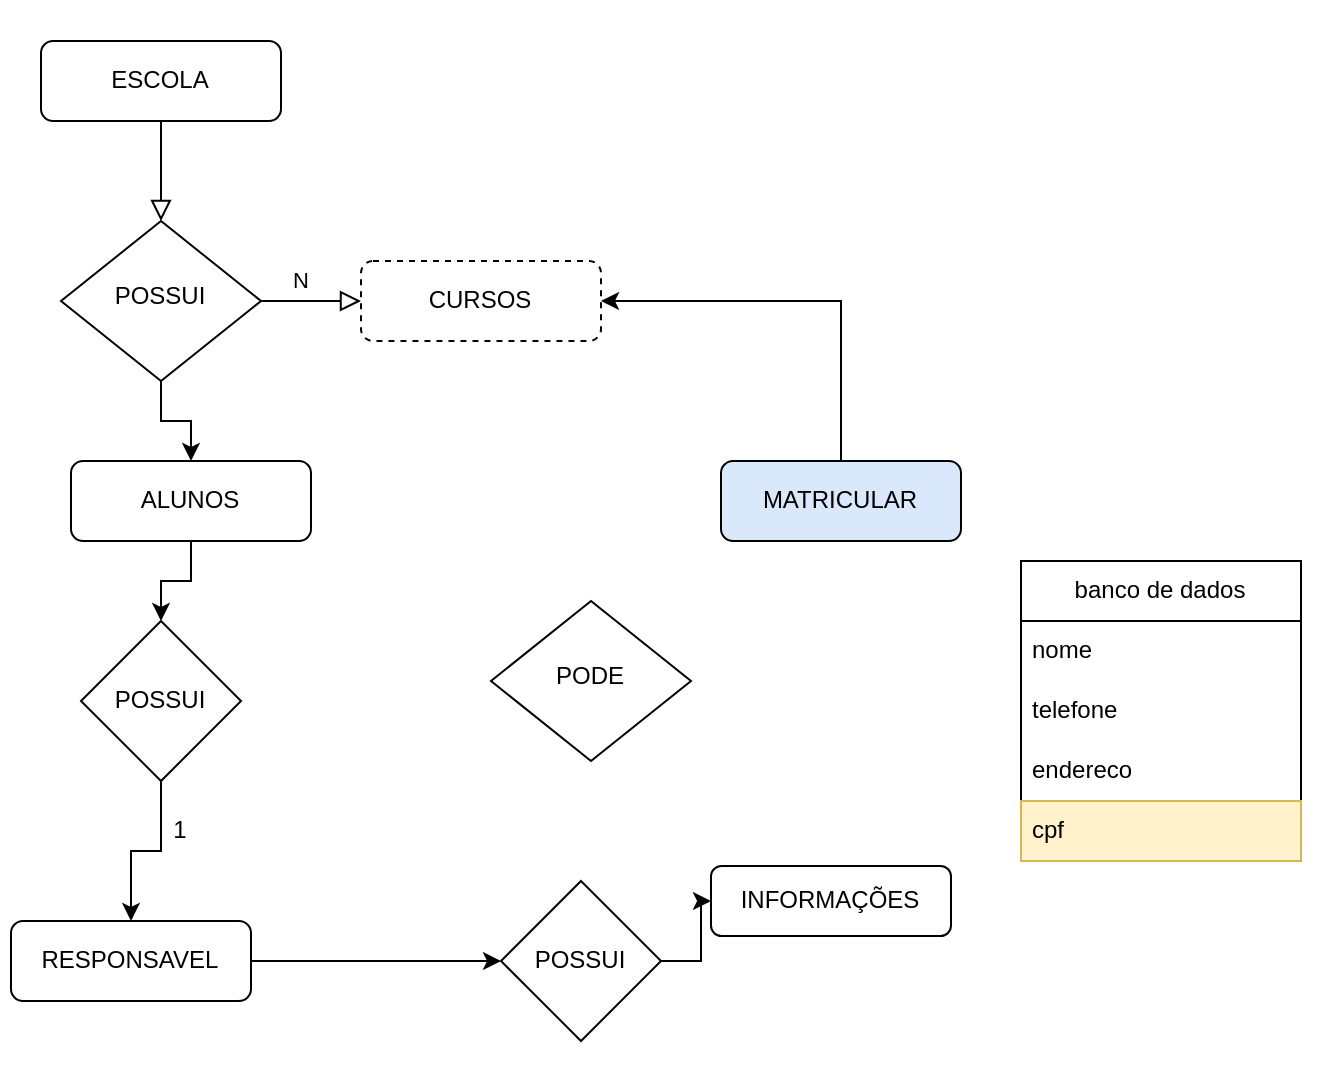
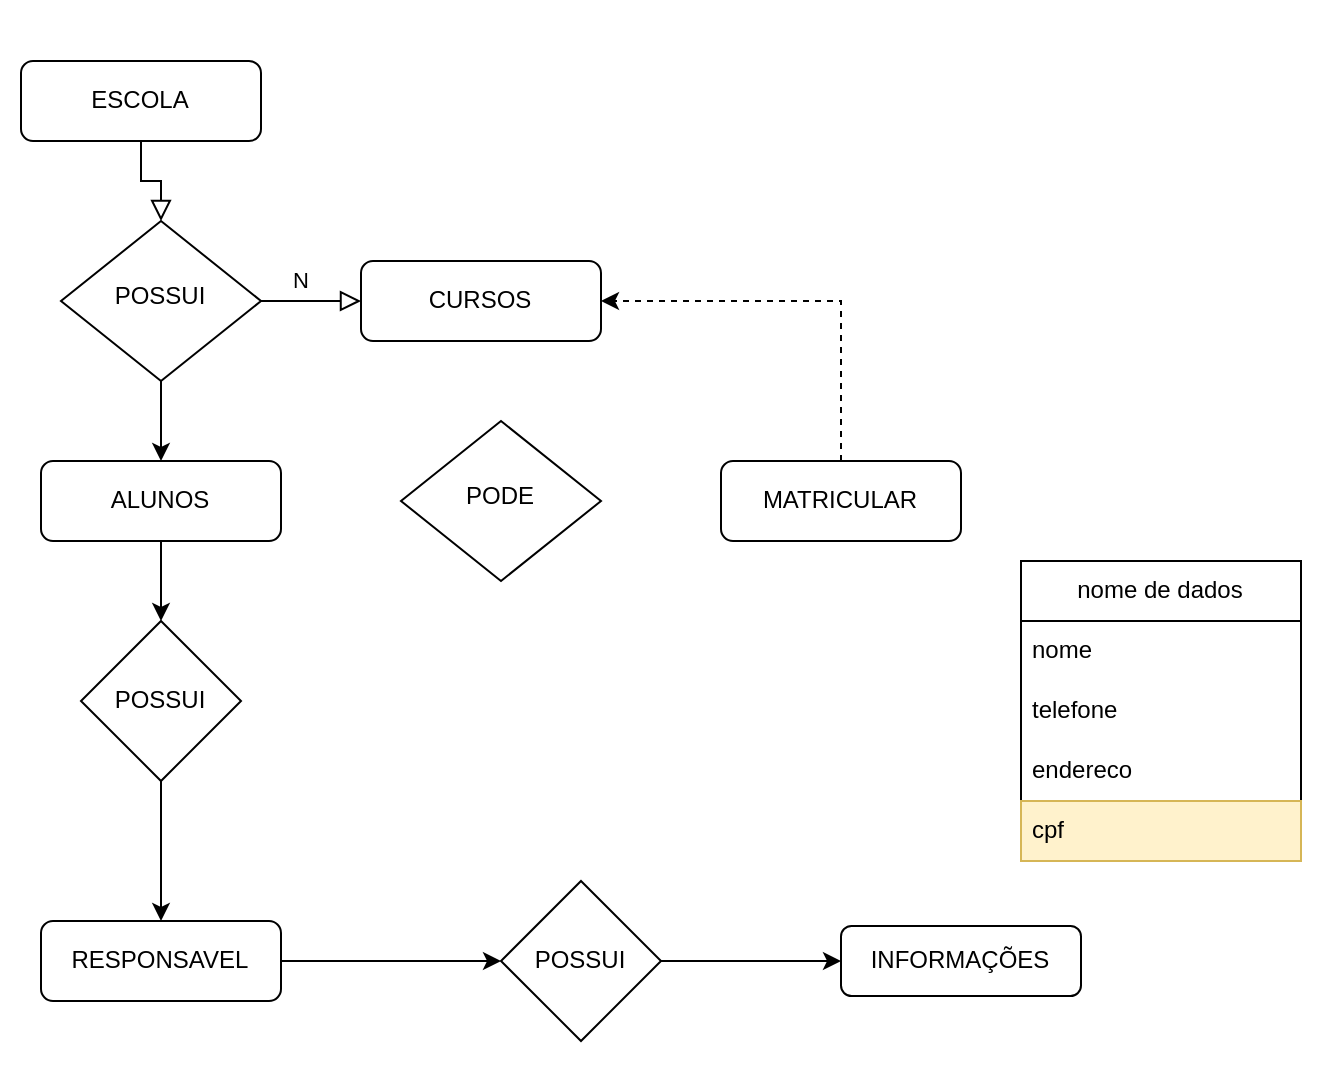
- <mxCell id="3" value="&lt;font style=&quot;vertical-align: inherit;&quot;&gt;&lt;font style=&quot;vertical-align: inherit;&quot;&gt;ESCOLA&lt;/font&gt;&lt;/font&gt;" style="rounded=1;whiteSpace=wrap;html=1;fontSize=12;glass=0;strokeWidth=1;shadow=0;" vertex="1" parent="1"><mxGeometry x="20" y="20" width="120" height="40" as="geometry" /></mxCell>
+ <mxCell id="3" value="&lt;font style=&quot;vertical-align: inherit;&quot;&gt;&lt;font style=&quot;vertical-align: inherit;&quot;&gt;ESCOLA&lt;/font&gt;&lt;/font&gt;" style="rounded=1;whiteSpace=wrap;html=1;fontSize=12;glass=0;strokeWidth=1;shadow=0;" vertex="1" parent="1"><mxGeometry x="10" y="30" width="120" height="40" as="geometry" /></mxCell>
- <mxCell id="7" value="&lt;font style=&quot;vertical-align: inherit;&quot;&gt;&lt;font style=&quot;vertical-align: inherit;&quot;&gt;CURSOS&lt;/font&gt;&lt;/font&gt;" style="rounded=1;whiteSpace=wrap;html=1;fontSize=12;glass=0;strokeWidth=1;shadow=0;dashed=1;" vertex="1" parent="1"><mxGeometry x="180" y="130" width="120" height="40" as="geometry" /></mxCell>
+ <mxCell id="7" value="&lt;font style=&quot;vertical-align: inherit;&quot;&gt;&lt;font style=&quot;vertical-align: inherit;&quot;&gt;CURSOS&lt;/font&gt;&lt;/font&gt;" style="rounded=1;whiteSpace=wrap;html=1;fontSize=12;glass=0;strokeWidth=1;shadow=0;" vertex="1" parent="1"><mxGeometry x="180" y="130" width="120" height="40" as="geometry" /></mxCell>
- <mxCell id="11" style="edgeStyle=orthogonalEdgeStyle;rounded=0;orthogonalLoop=1;jettySize=auto;html=1;exitX=0.5;exitY=0;exitDx=0;exitDy=0;entryX=1;entryY=0.5;entryDx=0;entryDy=0;" edge="1" parent="1" source="12" target="7"><mxGeometry relative="1" as="geometry" /></mxCell>
+ <mxCell id="11" style="edgeStyle=orthogonalEdgeStyle;rounded=0;orthogonalLoop=1;jettySize=auto;html=1;exitX=0.5;exitY=0;exitDx=0;exitDy=0;entryX=1;entryY=0.5;entryDx=0;entryDy=0;dashed=1;" edge="1" parent="1" source="12" target="7"><mxGeometry relative="1" as="geometry" /></mxCell>
- <mxCell id="14" value="&lt;font style=&quot;vertical-align: inherit;&quot;&gt;&lt;font style=&quot;vertical-align: inherit;&quot;&gt;ALUNOS&lt;/font&gt;&lt;/font&gt;" style="rounded=1;whiteSpace=wrap;html=1;" vertex="1" parent="1"><mxGeometry x="35" y="230" width="120" height="40" as="geometry" /></mxCell>
+ <mxCell id="14" value="&lt;font style=&quot;vertical-align: inherit;&quot;&gt;&lt;font style=&quot;vertical-align: inherit;&quot;&gt;ALUNOS&lt;/font&gt;&lt;/font&gt;" style="rounded=1;whiteSpace=wrap;html=1;" vertex="1" parent="1"><mxGeometry x="20" y="230" width="120" height="40" as="geometry" /></mxCell>
- <mxCell id="12" value="&lt;font style=&quot;vertical-align: inherit;&quot;&gt;&lt;font style=&quot;vertical-align: inherit;&quot;&gt;MATRICULAR&lt;/font&gt;&lt;/font&gt;" style="rounded=1;whiteSpace=wrap;html=1;fontSize=12;glass=0;strokeWidth=1;shadow=0;fillColor=#dae8fc;" vertex="1" parent="1"><mxGeometry x="360" y="230" width="120" height="40" as="geometry" /></mxCell>
+ <mxCell id="12" value="&lt;font style=&quot;vertical-align: inherit;&quot;&gt;&lt;font style=&quot;vertical-align: inherit;&quot;&gt;MATRICULAR&lt;/font&gt;&lt;/font&gt;" style="rounded=1;whiteSpace=wrap;html=1;fontSize=12;glass=0;strokeWidth=1;shadow=0;" vertex="1" parent="1"><mxGeometry x="360" y="230" width="120" height="40" as="geometry" /></mxCell>
- <mxCell id="21" value="&lt;font style=&quot;vertical-align: inherit;&quot;&gt;&lt;font style=&quot;vertical-align: inherit;&quot;&gt;banco de dados&lt;/font&gt;&lt;/font&gt;" style="swimlane;fontStyle=0;childLayout=stackLayout;horizontal=1;startSize=30;horizontalStack=0;resizeParent=1;resizeParentMax=0;resizeLast=0;collapsible=1;marginBottom=0;whiteSpace=wrap;html=1;" vertex="1" parent="1"><mxGeometry x="510" y="280" width="140" height="150" as="geometry" /></mxCell>
+ <mxCell id="21" value="&lt;font style=&quot;vertical-align: inherit;&quot;&gt;&lt;font style=&quot;vertical-align: inherit;&quot;&gt;nome de dados&lt;/font&gt;&lt;/font&gt;" style="swimlane;fontStyle=0;childLayout=stackLayout;horizontal=1;startSize=30;horizontalStack=0;resizeParent=1;resizeParentMax=0;resizeLast=0;collapsible=1;marginBottom=0;whiteSpace=wrap;html=1;" vertex="1" parent="1"><mxGeometry x="510" y="280" width="140" height="150" as="geometry" /></mxCell>
- <mxCell id="8" value="&lt;font style=&quot;vertical-align: inherit;&quot;&gt;&lt;font style=&quot;vertical-align: inherit;&quot;&gt;PODE&lt;/font&gt;&lt;/font&gt;" style="rhombus;whiteSpace=wrap;html=1;shadow=0;fontFamily=Helvetica;fontSize=12;align=center;strokeWidth=1;spacing=6;spacingTop=-4;" vertex="1" parent="1"><mxGeometry x="245" y="300" width="100" height="80" as="geometry" /></mxCell>
+ <mxCell id="8" value="&lt;font style=&quot;vertical-align: inherit;&quot;&gt;&lt;font style=&quot;vertical-align: inherit;&quot;&gt;PODE&lt;/font&gt;&lt;/font&gt;" style="rhombus;whiteSpace=wrap;html=1;shadow=0;fontFamily=Helvetica;fontSize=12;align=center;strokeWidth=1;spacing=6;spacingTop=-4;" vertex="1" parent="1"><mxGeometry x="200" y="210" width="100" height="80" as="geometry" /></mxCell>
- <mxCell id="17" value="&lt;font style=&quot;vertical-align: inherit;&quot;&gt;&lt;font style=&quot;vertical-align: inherit;&quot;&gt;1&lt;/font&gt;&lt;/font&gt;" style="text;html=1;align=center;verticalAlign=middle;whiteSpace=wrap;rounded=0;" vertex="1" parent="1"><mxGeometry x="60" y="400" width="60" height="30" as="geometry" /></mxCell>
- <mxCell id="20" value="&lt;font style=&quot;vertical-align: inherit;&quot;&gt;&lt;font style=&quot;vertical-align: inherit;&quot;&gt;&lt;font style=&quot;vertical-align: inherit;&quot;&gt;&lt;font style=&quot;vertical-align: inherit;&quot;&gt;INFORMAÇÕES&lt;/font&gt;&lt;/font&gt;&lt;/font&gt;&lt;/font&gt;" style="rounded=1;whiteSpace=wrap;html=1;" vertex="1" parent="1"><mxGeometry x="355" y="432.5" width="120" height="35" as="geometry" /></mxCell>
+ <mxCell id="20" value="&lt;font style=&quot;vertical-align: inherit;&quot;&gt;&lt;font style=&quot;vertical-align: inherit;&quot;&gt;&lt;font style=&quot;vertical-align: inherit;&quot;&gt;&lt;font style=&quot;vertical-align: inherit;&quot;&gt;INFORMAÇÕES&lt;/font&gt;&lt;/font&gt;&lt;/font&gt;&lt;/font&gt;" style="rounded=1;whiteSpace=wrap;html=1;" vertex="1" parent="1"><mxGeometry x="420" y="462.5" width="120" height="35" as="geometry" /></mxCell>
- <mxCell id="10" value="&lt;font style=&quot;vertical-align: inherit;&quot;&gt;&lt;font style=&quot;vertical-align: inherit;&quot;&gt;&lt;font style=&quot;vertical-align: inherit;&quot;&gt;&lt;font style=&quot;vertical-align: inherit;&quot;&gt;RESPONSAVEL&lt;/font&gt;&lt;/font&gt;&lt;/font&gt;&lt;/font&gt;" style="rounded=1;whiteSpace=wrap;html=1;fontSize=12;glass=0;strokeWidth=1;shadow=0;" vertex="1" parent="1"><mxGeometry x="5" y="460" width="120" height="40" as="geometry" /></mxCell>
+ <mxCell id="10" value="&lt;font style=&quot;vertical-align: inherit;&quot;&gt;&lt;font style=&quot;vertical-align: inherit;&quot;&gt;&lt;font style=&quot;vertical-align: inherit;&quot;&gt;&lt;font style=&quot;vertical-align: inherit;&quot;&gt;RESPONSAVEL&lt;/font&gt;&lt;/font&gt;&lt;/font&gt;&lt;/font&gt;" style="rounded=1;whiteSpace=wrap;html=1;fontSize=12;glass=0;strokeWidth=1;shadow=0;" vertex="1" parent="1"><mxGeometry x="20" y="460" width="120" height="40" as="geometry" /></mxCell>
